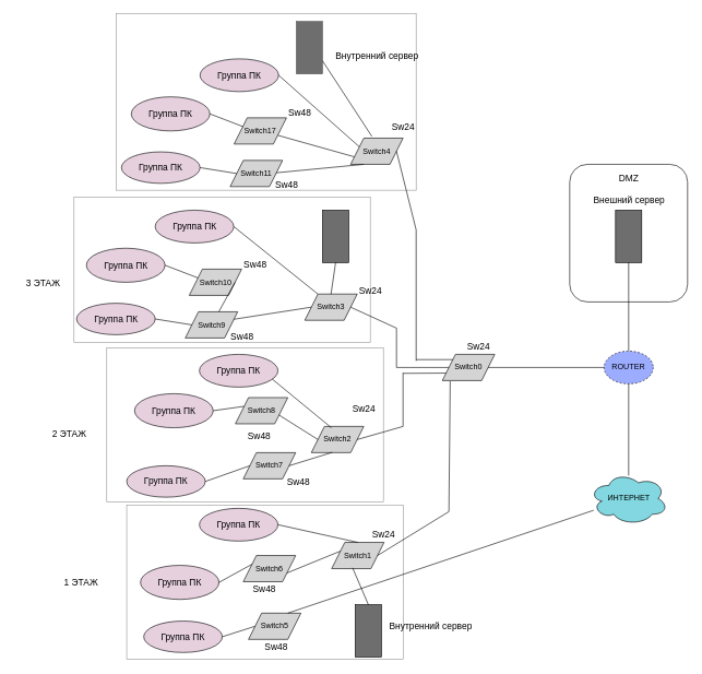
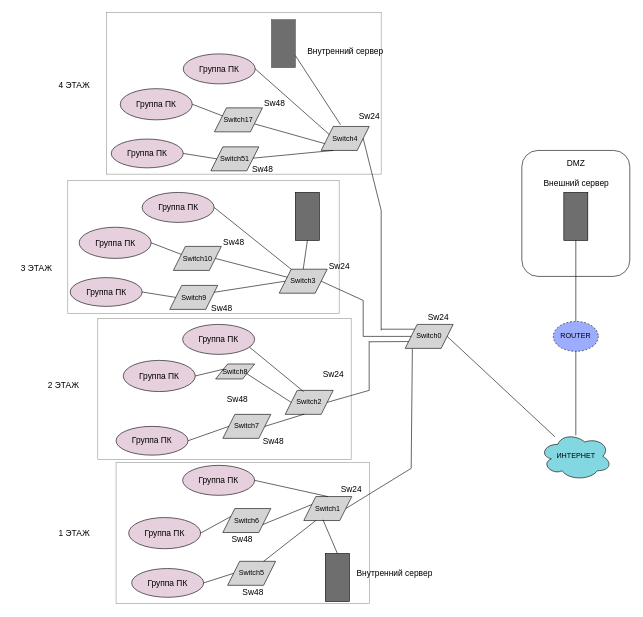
+ <mxCell id="11" value="&lt;font style=&quot;font-size: 14px;&quot;&gt;4 ЭТАЖ&lt;/font&gt;" style="text;html=1;align=center;verticalAlign=middle;resizable=0;points=[];autosize=1;strokeColor=none;fillColor=none;" vertex="1" parent="1"><mxGeometry x="82.5" y="127" width="80" height="30" as="geometry" /></mxCell>
- <mxCell id="49" value="Switch11" style="shape=parallelogram;perimeter=parallelogramPerimeter;whiteSpace=wrap;html=1;fixedSize=1;fillColor=#D4D4D4;" vertex="1" parent="1"><mxGeometry x="351" y="244" width="80" height="40" as="geometry" /></mxCell>
+ <mxCell id="49" value="Switch51" style="shape=parallelogram;perimeter=parallelogramPerimeter;whiteSpace=wrap;html=1;fixedSize=1;fillColor=#D4D4D4;" vertex="1" parent="1"><mxGeometry x="351" y="244" width="80" height="40" as="geometry" /></mxCell>
- <mxCell id="12" value="&lt;font style=&quot;font-size: 14px;&quot;&gt;3 ЭТАЖ&lt;/font&gt;" style="text;html=1;align=center;verticalAlign=middle;resizable=0;points=[];autosize=1;strokeColor=none;fillColor=none;" vertex="1" parent="1"><mxGeometry x="25" y="417" width="80" height="30" as="geometry" /></mxCell>
+ <mxCell id="12" value="&lt;font style=&quot;font-size: 14px;&quot;&gt;3 ЭТАЖ&lt;/font&gt;" style="text;html=1;align=center;verticalAlign=middle;resizable=0;points=[];autosize=1;strokeColor=none;fillColor=none;" vertex="1" parent="1"><mxGeometry x="20" y="432" width="80" height="30" as="geometry" /></mxCell>
- <mxCell id="91" value="" style="endArrow=none;html=1;rounded=0;exitX=1;exitY=0.5;exitDx=0;exitDy=0;" edge="1" parent="1" source="83" target="84"><mxGeometry width="50" height="50" relative="1" as="geometry"><mxPoint x="495" y="440" as="sourcePoint" /><mxPoint x="545" y="390" as="targetPoint" /></mxGeometry></mxCell>
+ <mxCell id="91" value="" style="endArrow=none;html=1;rounded=0;exitX=1;exitY=0.5;exitDx=0;exitDy=0;entryX=0;entryY=0.25;entryDx=0;entryDy=0;" edge="1" parent="1" source="83" target="7"><mxGeometry width="50" height="50" relative="1" as="geometry"><mxPoint x="495" y="440" as="sourcePoint" /><mxPoint x="545" y="390" as="targetPoint" /></mxGeometry></mxCell>
- <mxCell id="20" value="" style="endArrow=none;html=1;rounded=0;entryX=0;entryY=0.5;entryDx=0;entryDy=0;exitX=1;exitY=0.5;exitDx=0;exitDy=0;" edge="1" parent="1" source="10" target="17"><mxGeometry width="50" height="50" relative="1" as="geometry"><mxPoint x="775" y="670" as="sourcePoint" /><mxPoint x="825" y="620" as="targetPoint" /></mxGeometry></mxCell>
+ <mxCell id="20" value="" style="endArrow=none;html=1;rounded=0;exitX=1;exitY=0.5;exitDx=0;exitDy=0;" edge="1" parent="1" source="10" target="16"><mxGeometry width="50" height="50" relative="1" as="geometry"><mxPoint x="775" y="670" as="sourcePoint" /><mxPoint x="825" y="620" as="targetPoint" /></mxGeometry></mxCell>
- <mxCell id="70" value="Switch8" style="shape=parallelogram;perimeter=parallelogramPerimeter;whiteSpace=wrap;html=1;fixedSize=1;fillColor=#D4D4D4;" vertex="1" parent="1"><mxGeometry x="359" y="606" width="80" height="40" as="geometry" /></mxCell>
+ <mxCell id="70" value="Switch8" style="shape=parallelogram;perimeter=parallelogramPerimeter;whiteSpace=wrap;html=1;fixedSize=1;fillColor=#D4D4D4;" vertex="1" parent="1"><mxGeometry x="359" y="606" width="65" height="25" as="geometry" /></mxCell>
- <mxCell id="13" value="&lt;font style=&quot;font-size: 14px;&quot;&gt;2 ЭТАЖ&lt;/font&gt;" style="text;html=1;align=center;verticalAlign=middle;resizable=0;points=[];autosize=1;strokeColor=none;fillColor=none;" vertex="1" parent="1"><mxGeometry x="65" y="646" width="80" height="30" as="geometry" /></mxCell>
+ <mxCell id="13" value="&lt;font style=&quot;font-size: 14px;&quot;&gt;2 ЭТАЖ&lt;/font&gt;" style="text;html=1;align=center;verticalAlign=middle;resizable=0;points=[];autosize=1;strokeColor=none;fillColor=none;" vertex="1" parent="1"><mxGeometry x="65" y="626" width="80" height="30" as="geometry" /></mxCell>
- <mxCell id="65" value="" style="endArrow=none;html=1;rounded=0;exitX=0.75;exitY=0;exitDx=0;exitDy=0;" edge="1" parent="1" source="58" target="16"><mxGeometry width="50" height="50" relative="1" as="geometry"><mxPoint x="432" y="910" as="sourcePoint" /><mxPoint x="482" y="860" as="targetPoint" /></mxGeometry></mxCell>
+ <mxCell id="65" value="" style="endArrow=none;html=1;rounded=0;entryX=0.25;entryY=1;entryDx=0;entryDy=0;exitX=0.75;exitY=0;exitDx=0;exitDy=0;" edge="1" parent="1" source="58" target="9"><mxGeometry width="50" height="50" relative="1" as="geometry"><mxPoint x="432" y="910" as="sourcePoint" /><mxPoint x="482" y="860" as="targetPoint" /></mxGeometry></mxCell>
